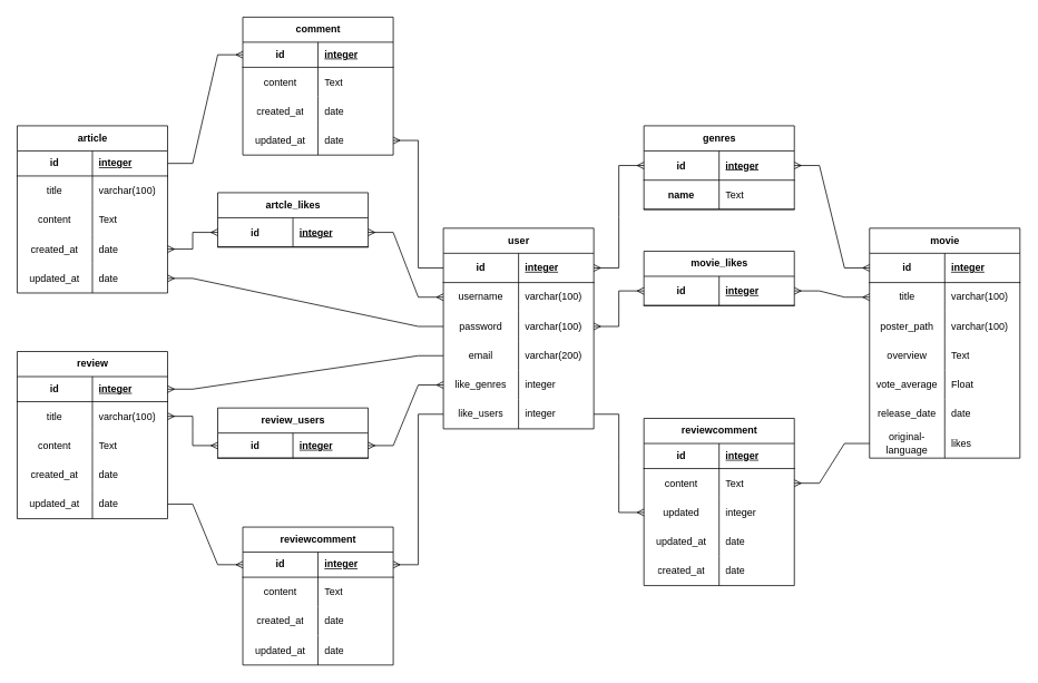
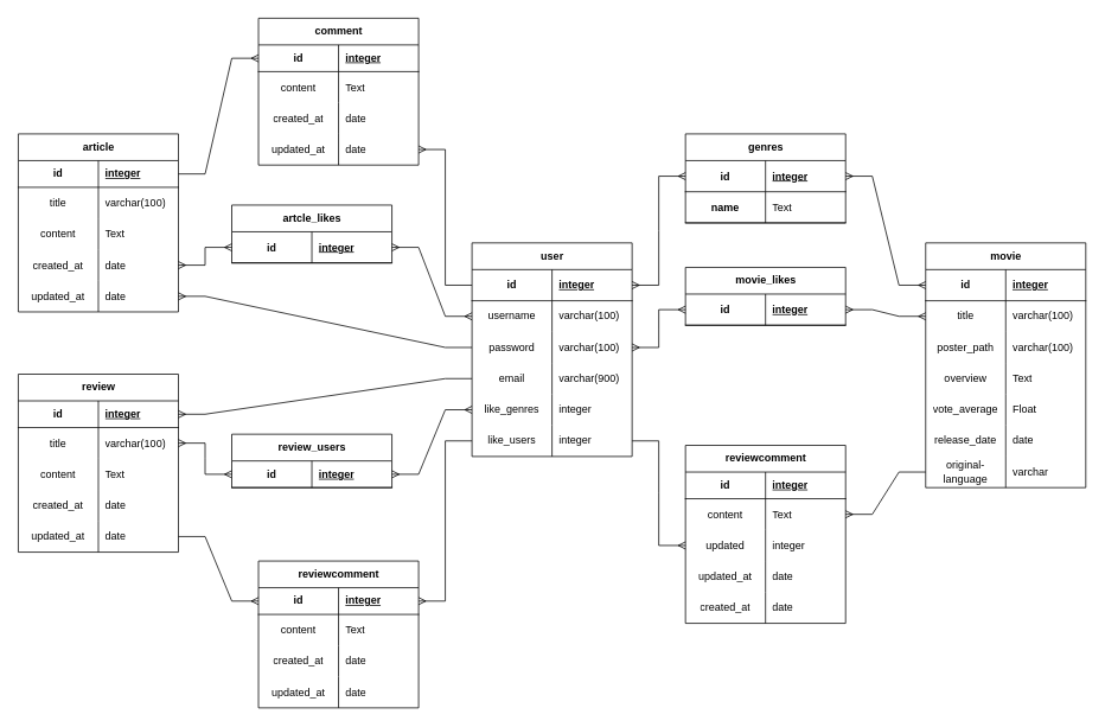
- <mxCell id="14" value="varchar(200)" style="shape=partialRectangle;connectable=0;fillColor=none;top=0;left=0;bottom=0;right=0;align=left;spacingLeft=6;overflow=hidden;whiteSpace=wrap;html=1;" parent="12" vertex="1"><mxGeometry x="90" width="90" height="35" as="geometry"><mxRectangle width="90" height="35" as="alternateBounds" /></mxGeometry></mxCell>
+ <mxCell id="14" value="varchar(900)" style="shape=partialRectangle;connectable=0;fillColor=none;top=0;left=0;bottom=0;right=0;align=left;spacingLeft=6;overflow=hidden;whiteSpace=wrap;html=1;" parent="12" vertex="1"><mxGeometry x="90" width="90" height="35" as="geometry"><mxRectangle width="90" height="35" as="alternateBounds" /></mxGeometry></mxCell>
- <mxCell id="42" value="likes" style="shape=partialRectangle;connectable=0;fillColor=none;top=0;left=0;bottom=0;right=0;align=left;spacingLeft=6;overflow=hidden;whiteSpace=wrap;html=1;spacingTop=0;spacing=2;verticalAlign=middle;" parent="40" vertex="1"><mxGeometry x="90" width="90" height="35" as="geometry"><mxRectangle width="90" height="35" as="alternateBounds" /></mxGeometry></mxCell>
+ <mxCell id="42" value="varchar" style="shape=partialRectangle;connectable=0;fillColor=none;top=0;left=0;bottom=0;right=0;align=left;spacingLeft=6;overflow=hidden;whiteSpace=wrap;html=1;spacingTop=0;spacing=2;verticalAlign=middle;" parent="40" vertex="1"><mxGeometry x="90" width="90" height="35" as="geometry"><mxRectangle width="90" height="35" as="alternateBounds" /></mxGeometry></mxCell>
